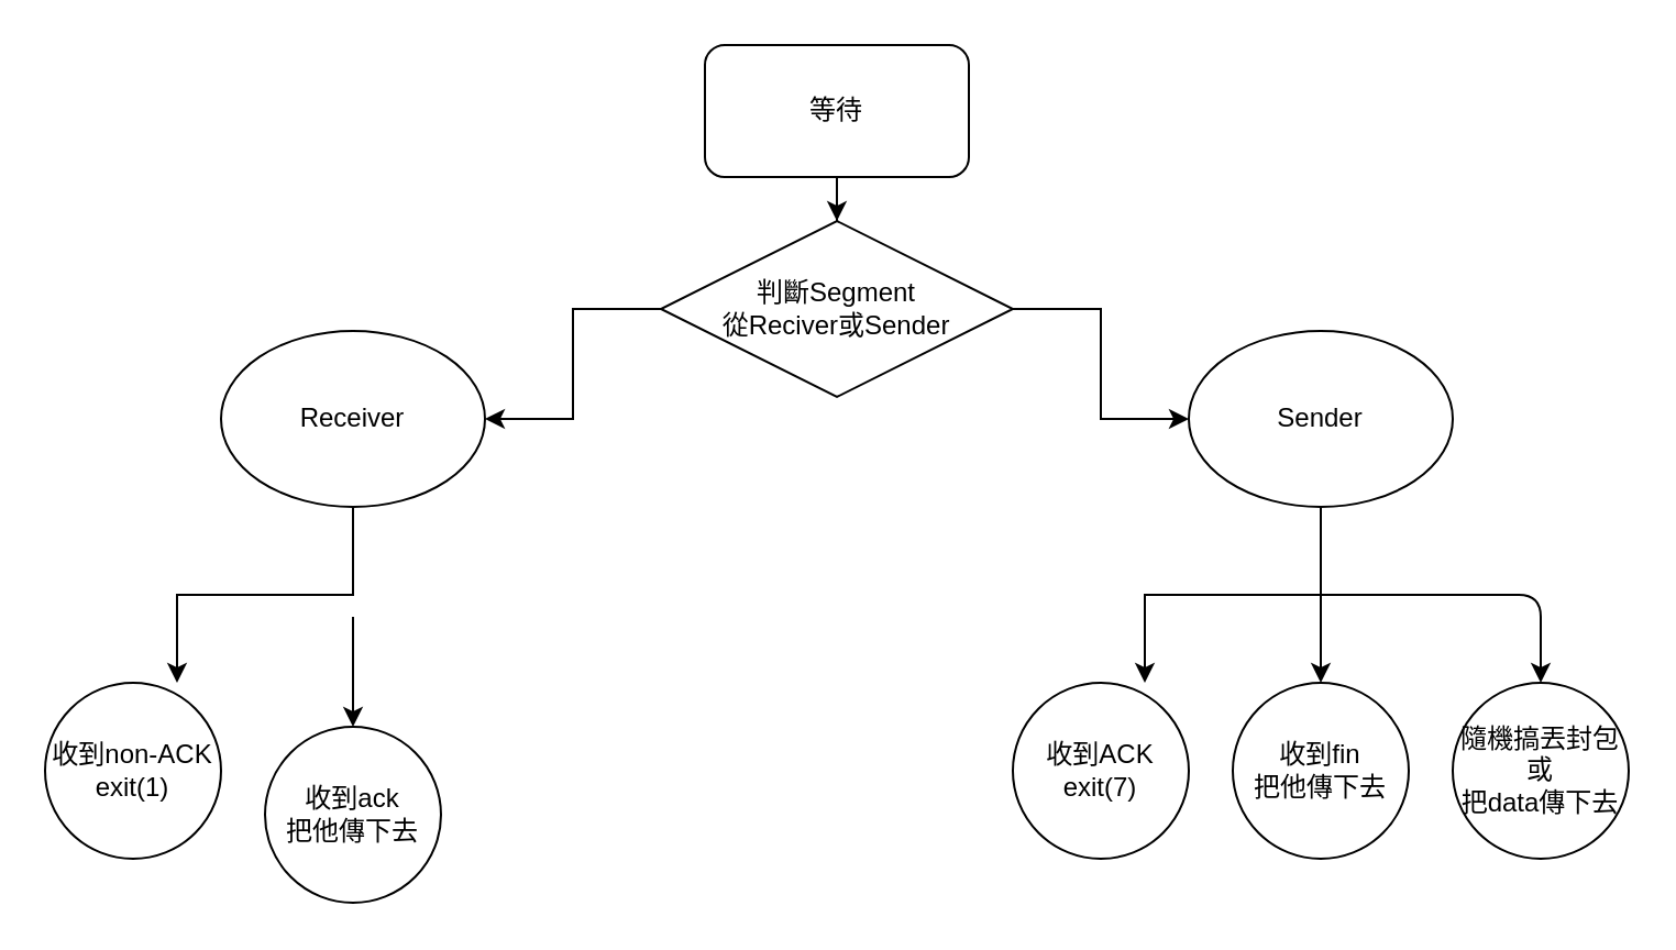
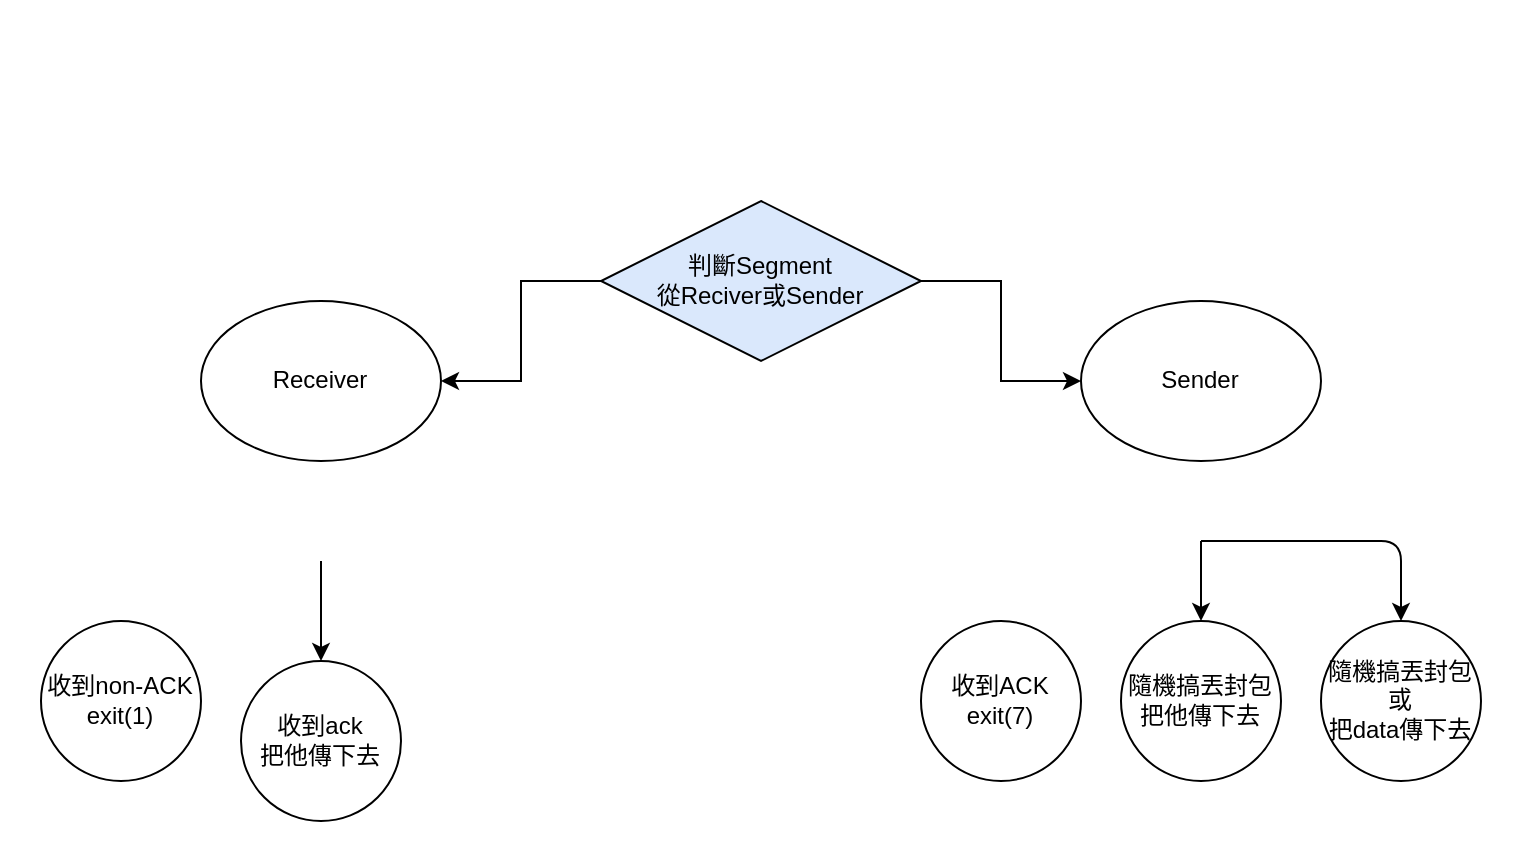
- <mxCell id="3" value="等待" style="rounded=1;whiteSpace=wrap;html=1;" vertex="1" parent="1"><mxGeometry x="320" y="20" width="120" height="60" as="geometry" /></mxCell>
- <mxCell id="2" value="" style="edgeStyle=orthogonalEdgeStyle;rounded=0;orthogonalLoop=1;jettySize=auto;html=1;" edge="1" parent="1" source="3" target="6"><mxGeometry relative="1" as="geometry" /></mxCell>
- <mxCell id="6" value="判斷Segment&lt;br&gt;從Reciver或Sender" style="rhombus;whiteSpace=wrap;html=1;" vertex="1" parent="1"><mxGeometry x="300" y="100" width="160" height="80" as="geometry" /></mxCell>
+ <mxCell id="6" value="判斷Segment&lt;br&gt;從Reciver或Sender" style="rhombus;whiteSpace=wrap;html=1;fillColor=#dae8fc;" vertex="1" parent="1"><mxGeometry x="300" y="100" width="160" height="80" as="geometry" /></mxCell>
- <mxCell id="15" value="" style="edgeStyle=orthogonalEdgeStyle;rounded=0;orthogonalLoop=1;jettySize=auto;html=1;entryX=0.75;entryY=0;entryDx=0;entryDy=0;entryPerimeter=0;" edge="1" parent="1" target="16" source="9"><mxGeometry relative="1" as="geometry"><mxPoint x="160" y="280" as="sourcePoint" /></mxGeometry></mxCell>
- <mxCell id="7" value="" style="edgeStyle=orthogonalEdgeStyle;rounded=0;orthogonalLoop=1;jettySize=auto;html=1;entryX=0.75;entryY=0;entryDx=0;entryDy=0;entryPerimeter=0;" edge="1" parent="1" source="8" target="10"><mxGeometry relative="1" as="geometry" /></mxCell>
- <mxCell id="11" value="收到fin&lt;br&gt;把他傳下去" style="ellipse;whiteSpace=wrap;html=1;aspect=fixed;" vertex="1" parent="1"><mxGeometry x="560" y="310" width="80" height="80" as="geometry" /></mxCell>
+ <mxCell id="11" value="隨機搞丟封包&lt;br&gt;把他傳下去" style="ellipse;whiteSpace=wrap;html=1;aspect=fixed;" vertex="1" parent="1"><mxGeometry x="560" y="310" width="80" height="80" as="geometry" /></mxCell>
